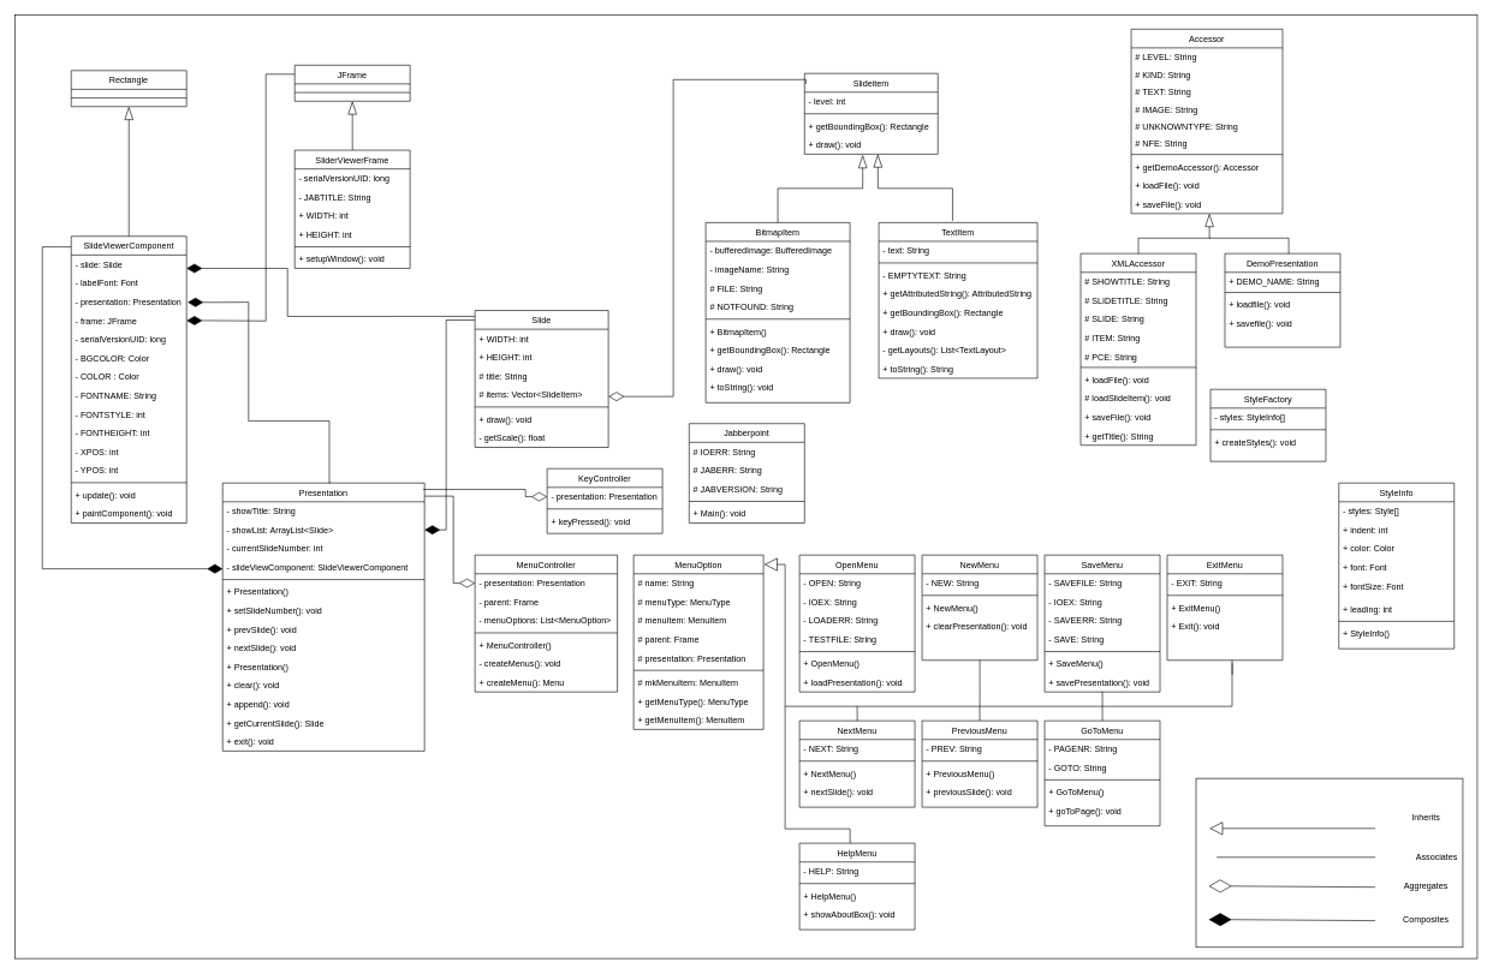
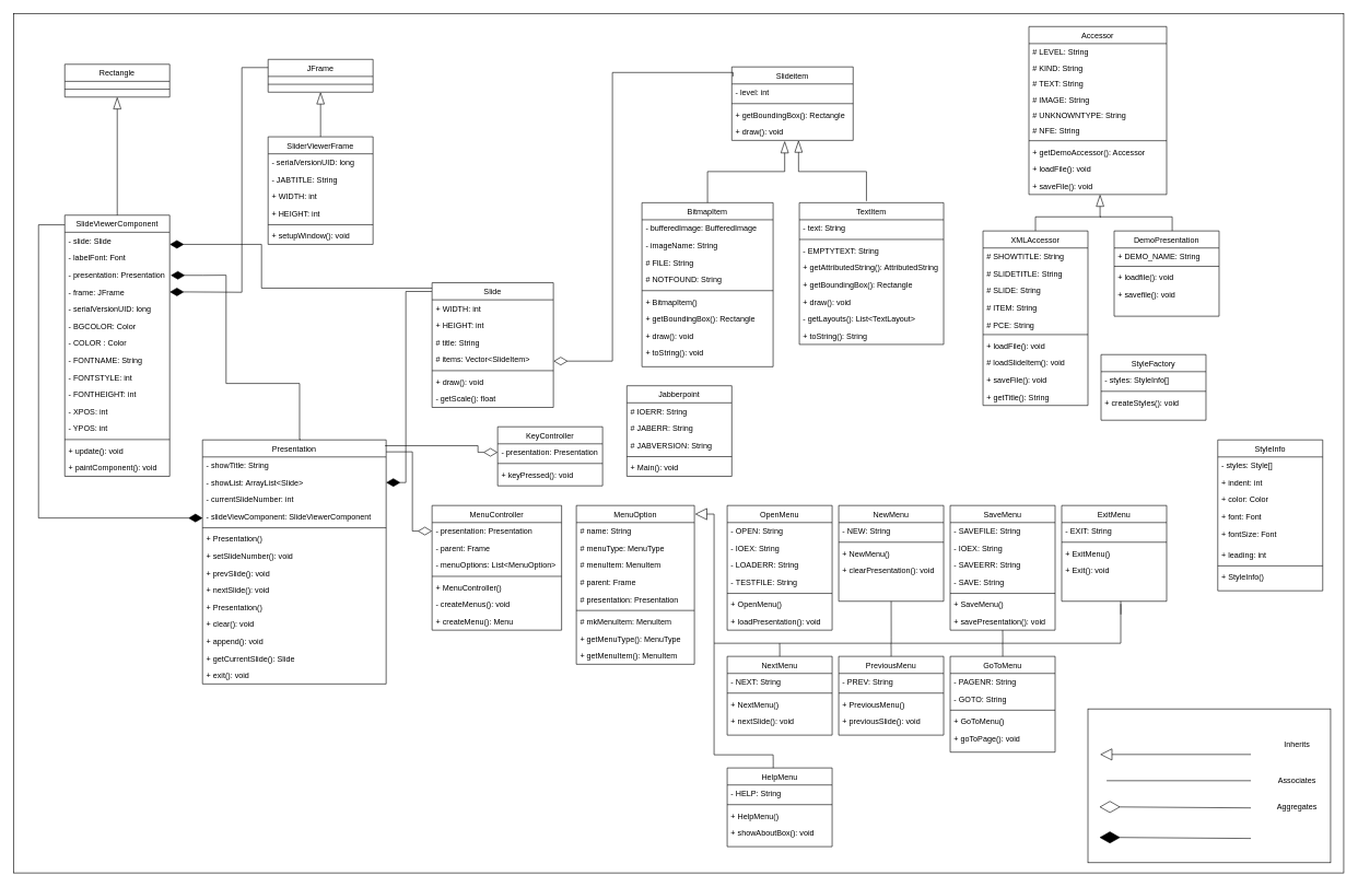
- <mxCell id="117" value="Associates" style="text;html=1;strokeColor=none;fillColor=none;align=center;verticalAlign=middle;whiteSpace=wrap;rounded=0;" parent="1" vertex="1"><mxGeometry x="1961.5" y="1173.5" width="60" height="30" as="geometry" /></mxCell>
+ <mxCell id="117" value="Associates" style="text;html=1;strokeColor=none;fillColor=none;align=center;verticalAlign=middle;whiteSpace=wrap;rounded=0;" parent="1" vertex="1"><mxGeometry x="1946.5" y="1173.5" width="60" height="30" as="geometry" /></mxCell>
- <mxCell id="120" value="Composites" style="text;html=1;strokeColor=none;fillColor=none;align=center;verticalAlign=middle;whiteSpace=wrap;rounded=0;" parent="1" vertex="1"><mxGeometry x="1946.5" y="1261" width="60" height="30" as="geometry" /></mxCell>
